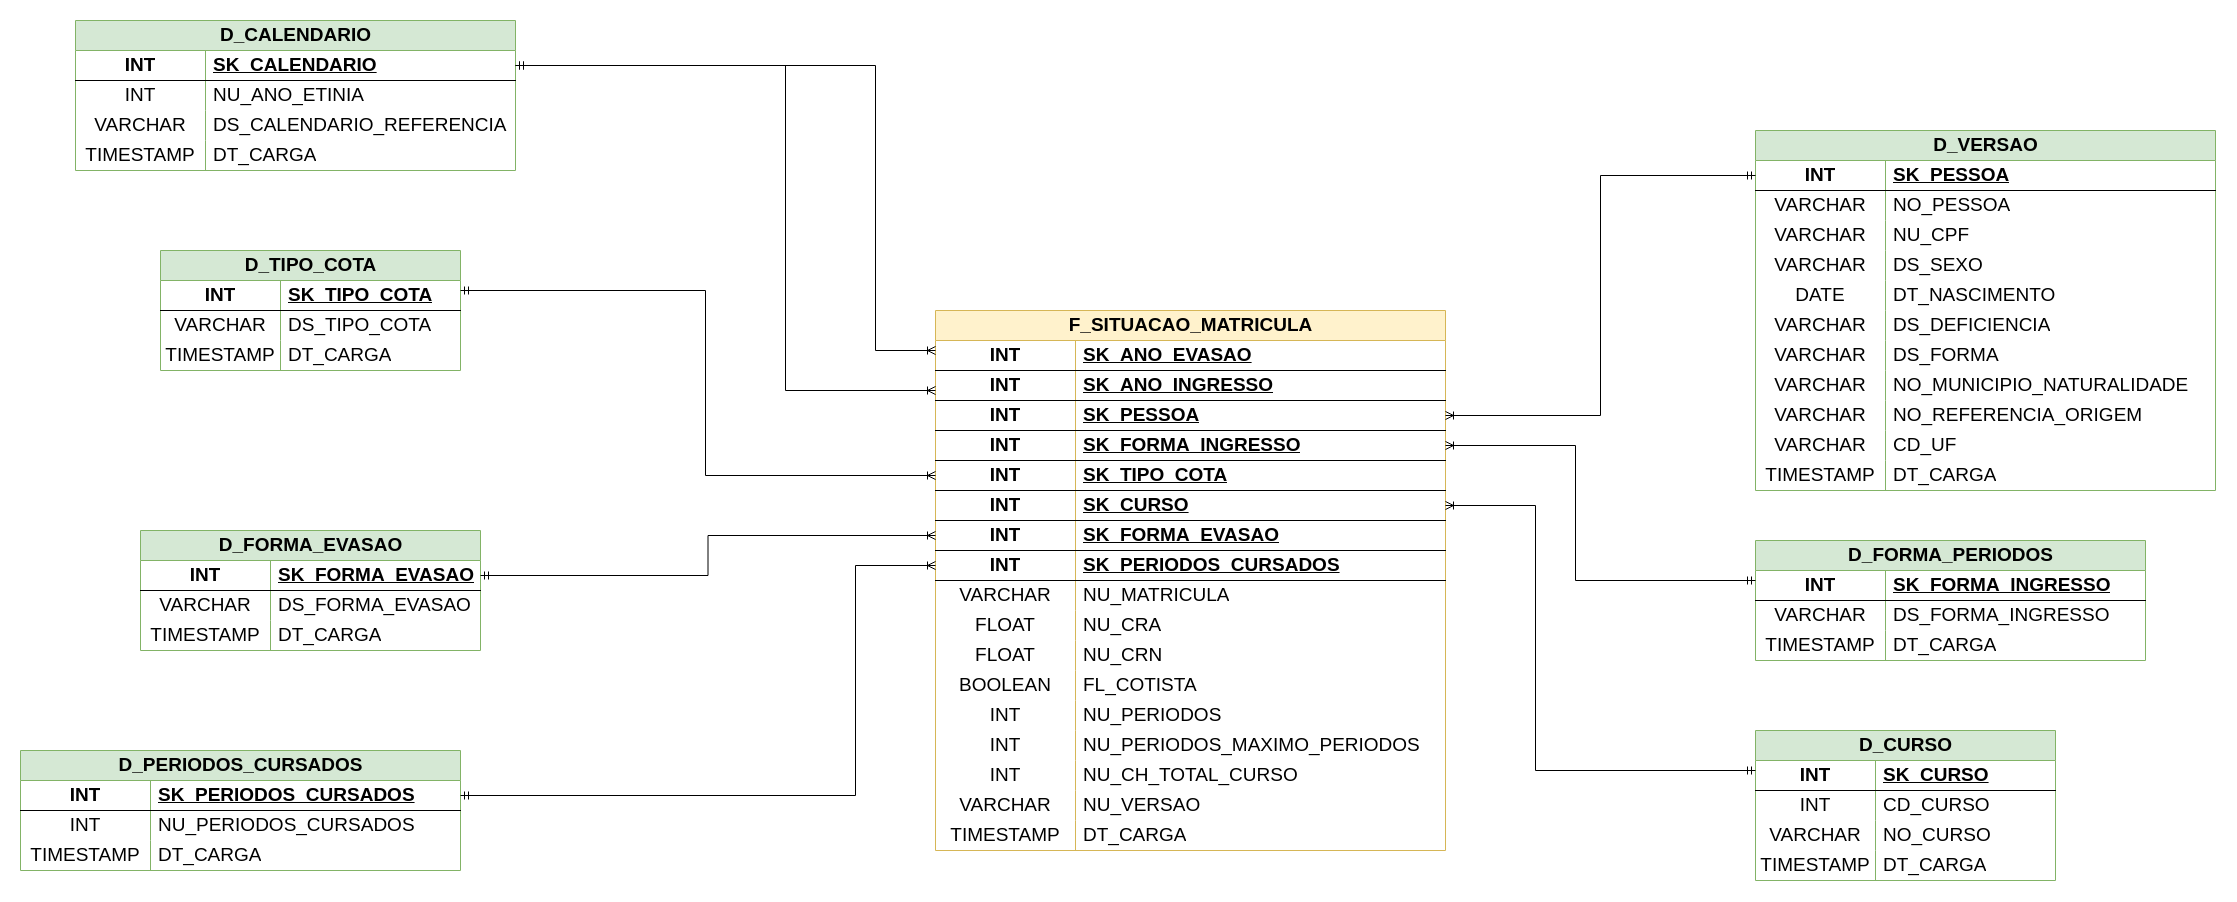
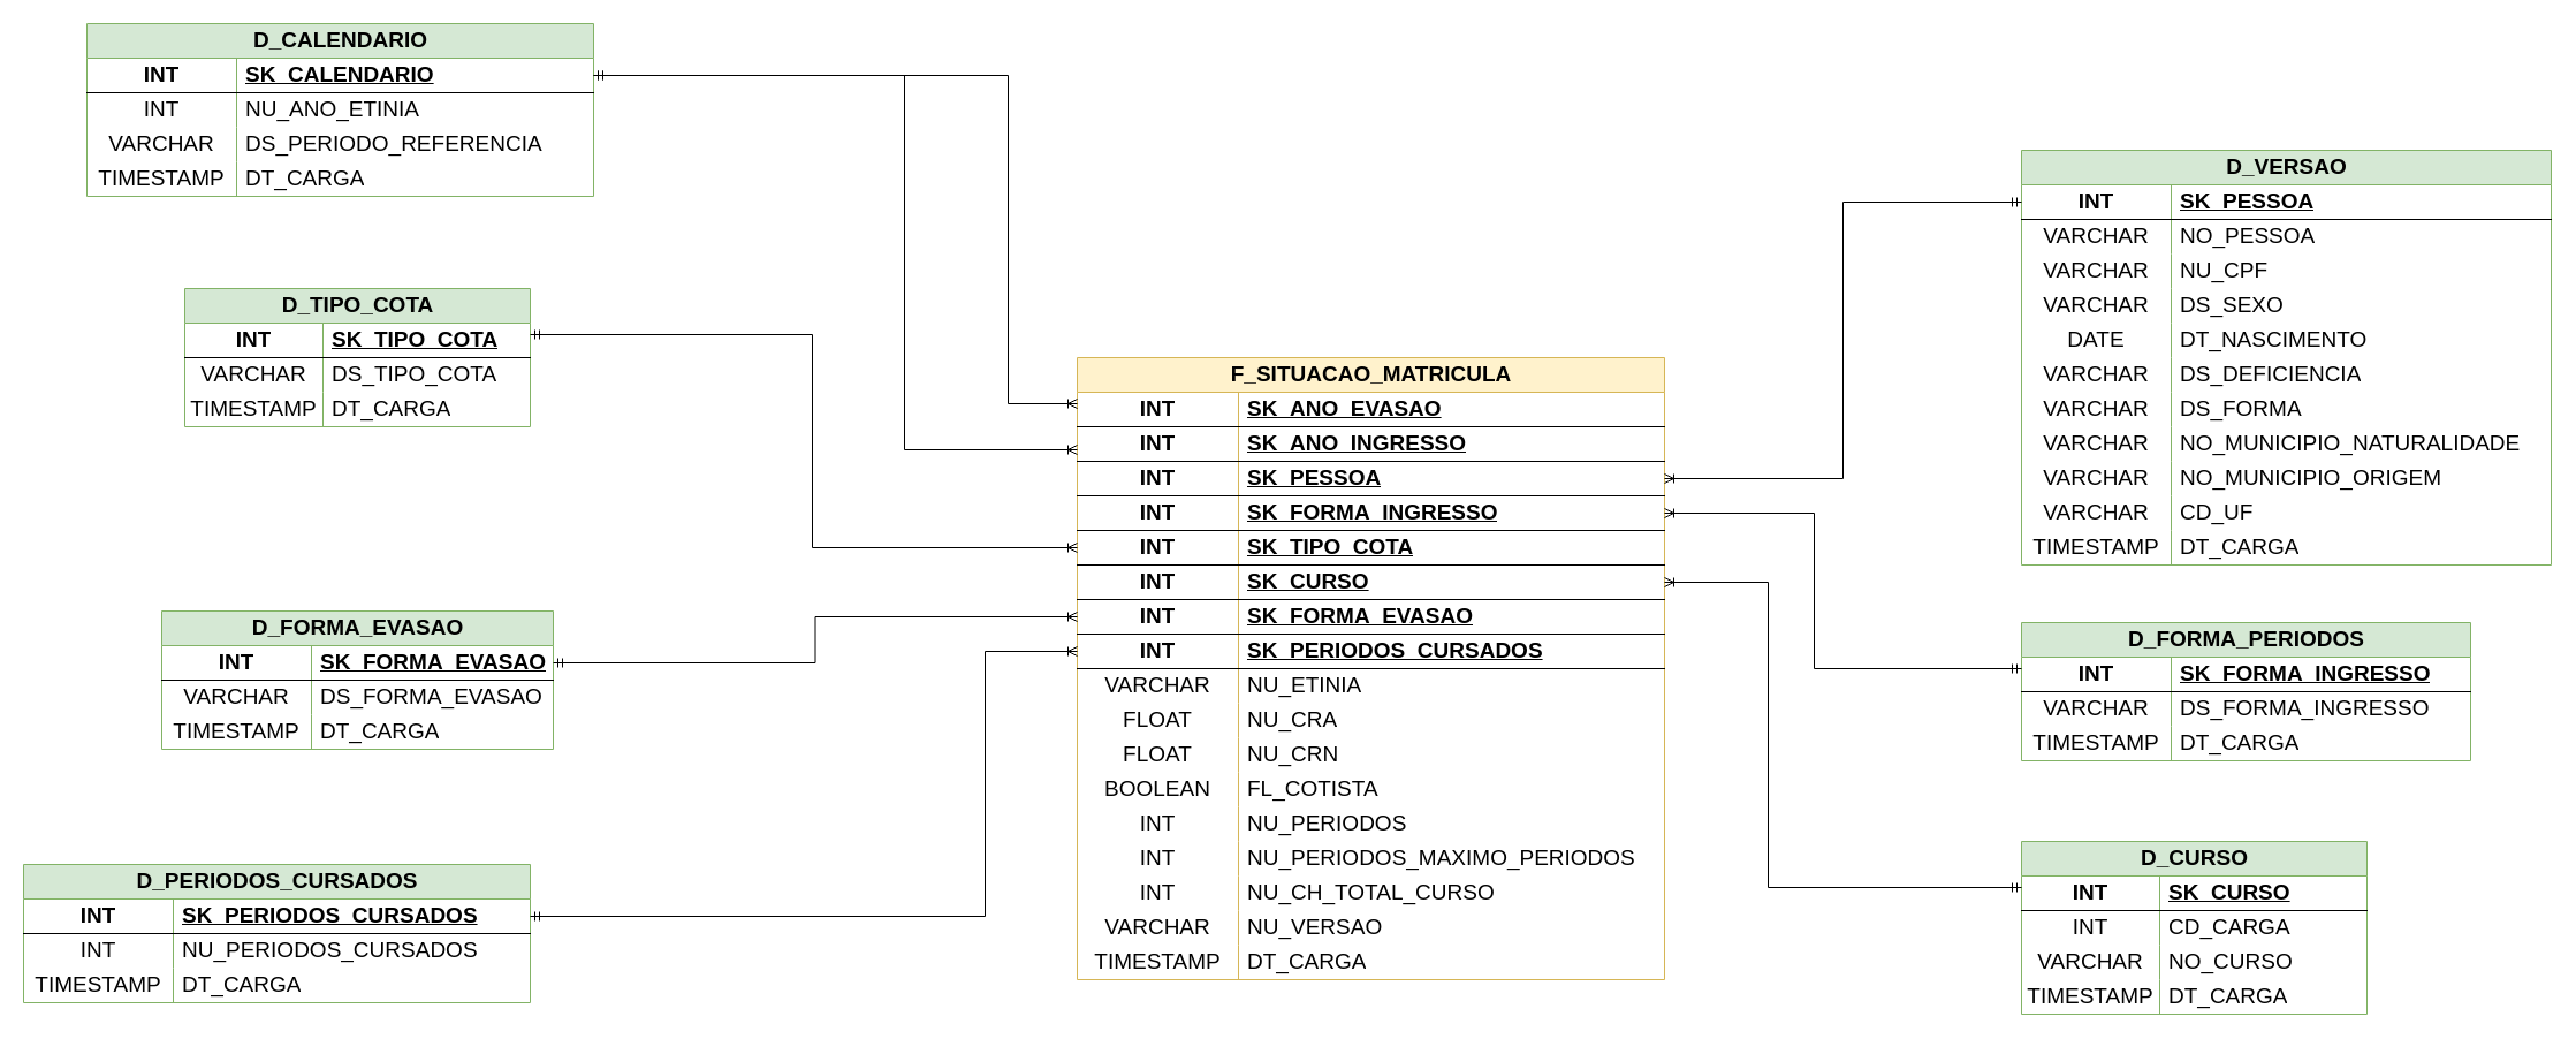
- <mxCell id="155" value="DS_CALENDARIO_REFERENCIA" style="shape=partialRectangle;connectable=0;fillColor=none;top=0;left=0;bottom=0;right=0;align=left;spacingLeft=6;overflow=hidden;whiteSpace=wrap;html=1;fontSize=19;spacingTop=0;" vertex="1" parent="153"><mxGeometry x="130" width="310" height="30" as="geometry"><mxRectangle width="310" height="30" as="alternateBounds" /></mxGeometry></mxCell>
+ <mxCell id="155" value="DS_PERIODO_REFERENCIA" style="shape=partialRectangle;connectable=0;fillColor=none;top=0;left=0;bottom=0;right=0;align=left;spacingLeft=6;overflow=hidden;whiteSpace=wrap;html=1;fontSize=19;spacingTop=0;" vertex="1" parent="153"><mxGeometry x="130" width="310" height="30" as="geometry"><mxRectangle width="310" height="30" as="alternateBounds" /></mxGeometry></mxCell>
- <mxCell id="124" value="NO_REFERENCIA_ORIGEM" style="shape=partialRectangle;connectable=0;fillColor=none;top=0;left=0;bottom=0;right=0;align=left;spacingLeft=6;overflow=hidden;whiteSpace=wrap;html=1;fontSize=19;spacingTop=0;" parent="122" vertex="1"><mxGeometry x="130.0" width="330.0" height="30" as="geometry"><mxRectangle width="330.0" height="30" as="alternateBounds" /></mxGeometry></mxCell>
+ <mxCell id="124" value="NO_MUNICIPIO_ORIGEM" style="shape=partialRectangle;connectable=0;fillColor=none;top=0;left=0;bottom=0;right=0;align=left;spacingLeft=6;overflow=hidden;whiteSpace=wrap;html=1;fontSize=19;spacingTop=0;" parent="122" vertex="1"><mxGeometry x="130.0" width="330.0" height="30" as="geometry"><mxRectangle width="330.0" height="30" as="alternateBounds" /></mxGeometry></mxCell>
- <mxCell id="29" value="NU_MATRICULA" style="shape=partialRectangle;connectable=0;fillColor=none;top=0;left=0;bottom=0;right=0;align=left;spacingLeft=6;overflow=hidden;whiteSpace=wrap;html=1;fontSize=19;spacingTop=0;" parent="27" vertex="1"><mxGeometry x="140.0" width="370.0" height="30" as="geometry"><mxRectangle width="370.0" height="30" as="alternateBounds" /></mxGeometry></mxCell>
+ <mxCell id="29" value="NU_ETINIA" style="shape=partialRectangle;connectable=0;fillColor=none;top=0;left=0;bottom=0;right=0;align=left;spacingLeft=6;overflow=hidden;whiteSpace=wrap;html=1;fontSize=19;spacingTop=0;" parent="27" vertex="1"><mxGeometry x="140.0" width="370.0" height="30" as="geometry"><mxRectangle width="370.0" height="30" as="alternateBounds" /></mxGeometry></mxCell>
- <mxCell id="90" value="CD_CURSO" style="shape=partialRectangle;connectable=0;fillColor=none;top=0;left=0;bottom=0;right=0;align=left;spacingLeft=6;overflow=hidden;whiteSpace=wrap;html=1;fontSize=19;spacingTop=0;" parent="88" vertex="1"><mxGeometry x="120.0" width="180.0" height="30" as="geometry"><mxRectangle width="180.0" height="30" as="alternateBounds" /></mxGeometry></mxCell>
+ <mxCell id="90" value="CD_CARGA" style="shape=partialRectangle;connectable=0;fillColor=none;top=0;left=0;bottom=0;right=0;align=left;spacingLeft=6;overflow=hidden;whiteSpace=wrap;html=1;fontSize=19;spacingTop=0;" parent="88" vertex="1"><mxGeometry x="120.0" width="180.0" height="30" as="geometry"><mxRectangle width="180.0" height="30" as="alternateBounds" /></mxGeometry></mxCell>
